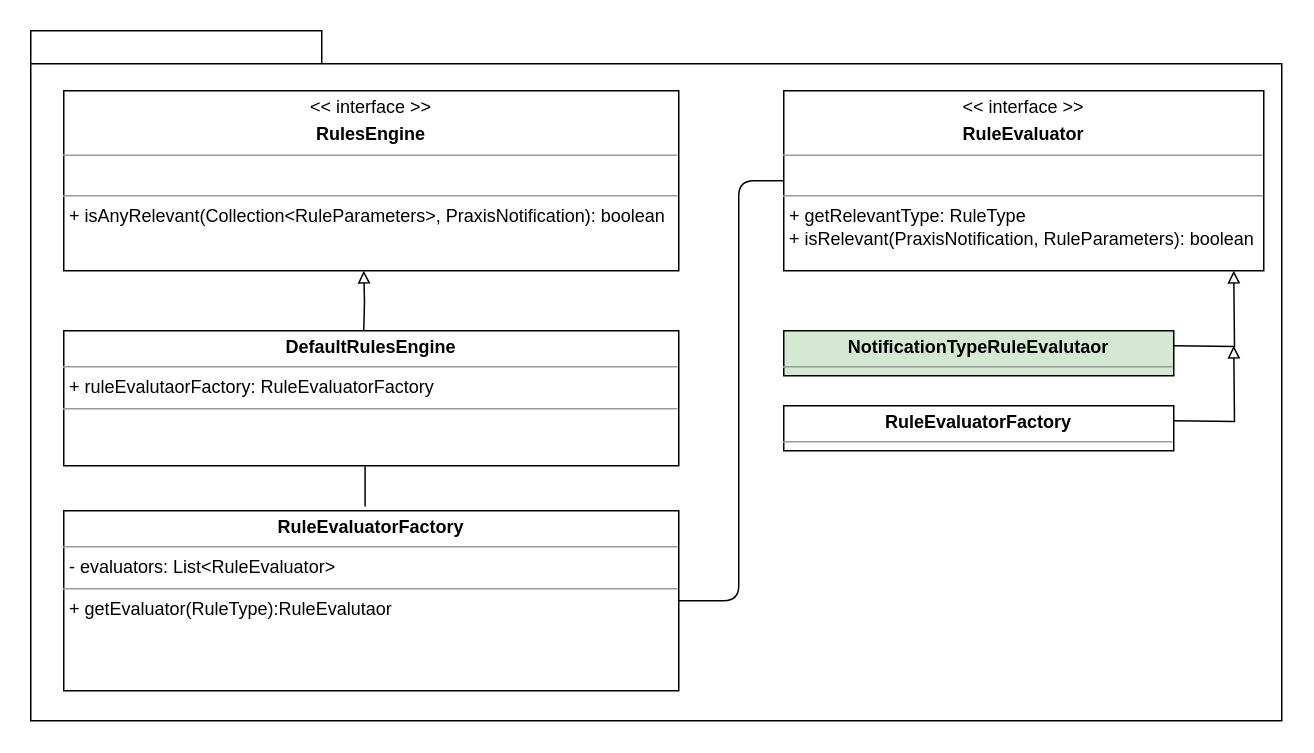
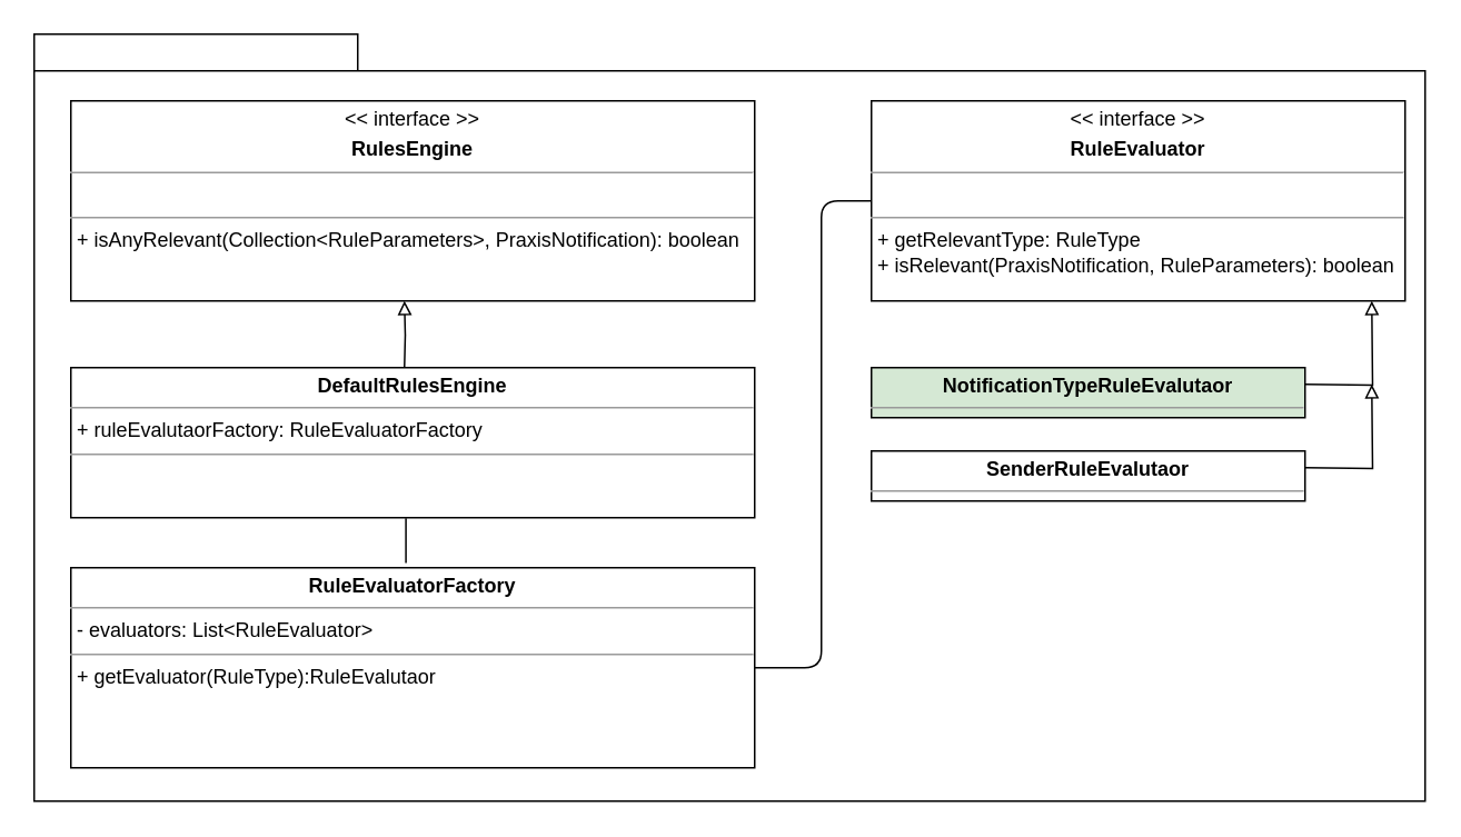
- <mxCell id="8" value="&lt;p style=&quot;margin: 0px ; margin-top: 4px ; text-align: center&quot;&gt;&lt;b&gt;RuleEvaluatorFactory&lt;/b&gt;&lt;br&gt;&lt;/p&gt;&lt;hr size=&quot;1&quot;&gt;&lt;p style=&quot;margin: 0px ; margin-left: 4px&quot;&gt;&lt;br&gt;&lt;/p&gt;" style="verticalAlign=top;align=left;overflow=fill;fontSize=12;fontFamily=Helvetica;html=1;rounded=0;shadow=0;comic=0;labelBackgroundColor=none;strokeWidth=1" vertex="1" parent="1"><mxGeometry x="522" y="270" width="260" height="30" as="geometry" /></mxCell>
+ <mxCell id="8" value="&lt;p style=&quot;margin: 0px ; margin-top: 4px ; text-align: center&quot;&gt;&lt;b&gt;SenderRuleEvalutaor&lt;/b&gt;&lt;br&gt;&lt;/p&gt;&lt;hr size=&quot;1&quot;&gt;&lt;p style=&quot;margin: 0px ; margin-left: 4px&quot;&gt;&lt;br&gt;&lt;/p&gt;" style="verticalAlign=top;align=left;overflow=fill;fontSize=12;fontFamily=Helvetica;html=1;rounded=0;shadow=0;comic=0;labelBackgroundColor=none;strokeWidth=1" vertex="1" parent="1"><mxGeometry x="522" y="270" width="260" height="30" as="geometry" /></mxCell>
